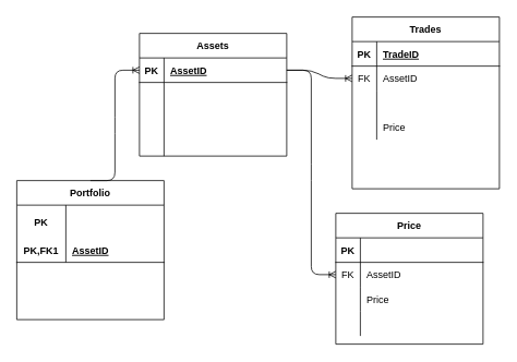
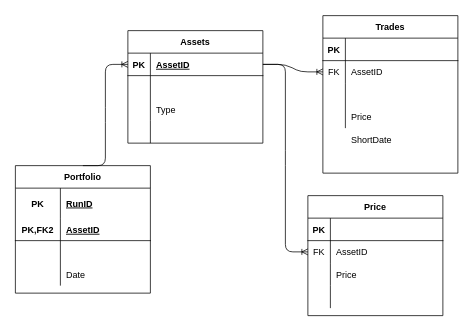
- <mxCell id="17" value="TradeID" style="shape=partialRectangle;connectable=0;fillColor=none;top=0;left=0;bottom=0;right=0;align=left;spacingLeft=6;fontStyle=5;overflow=hidden;" vertex="1" parent="15"><mxGeometry x="30" width="150" height="30" as="geometry" /></mxCell>
+ <mxCell id="10" value="Type" style="shape=partialRectangle;connectable=0;fillColor=none;top=0;left=0;bottom=0;right=0;align=left;spacingLeft=6;overflow=hidden;" vertex="1" parent="8"><mxGeometry x="30" width="150" height="30" as="geometry" /></mxCell>
+ <mxCell id="27" value="ShortDate" style="shape=partialRectangle;connectable=0;fillColor=none;top=0;left=0;bottom=0;right=0;align=left;spacingLeft=6;overflow=hidden;" vertex="1" parent="1"><mxGeometry x="460" y="170" width="150" height="30" as="geometry" /></mxCell>
+ <mxCell id="31" value="RunID" style="shape=partialRectangle;connectable=0;fillColor=none;top=0;left=0;bottom=0;right=0;align=left;spacingLeft=6;fontStyle=5;overflow=hidden;" vertex="1" parent="29"><mxGeometry x="60" width="120" height="40" as="geometry" /></mxCell>
- <mxCell id="33" value="PK,FK1" style="shape=partialRectangle;connectable=0;fillColor=none;top=0;left=0;bottom=0;right=0;fontStyle=1;overflow=hidden;" vertex="1" parent="32"><mxGeometry width="60" height="30" as="geometry" /></mxCell>
+ <mxCell id="33" value="PK,FK2" style="shape=partialRectangle;connectable=0;fillColor=none;top=0;left=0;bottom=0;right=0;fontStyle=1;overflow=hidden;" vertex="1" parent="32"><mxGeometry width="60" height="30" as="geometry" /></mxCell>
+ <mxCell id="39" value="Date" style="shape=partialRectangle;connectable=0;fillColor=none;top=0;left=0;bottom=0;right=0;align=left;spacingLeft=6;overflow=hidden;" vertex="1" parent="37"><mxGeometry x="60" width="120" height="30" as="geometry" /></mxCell>
